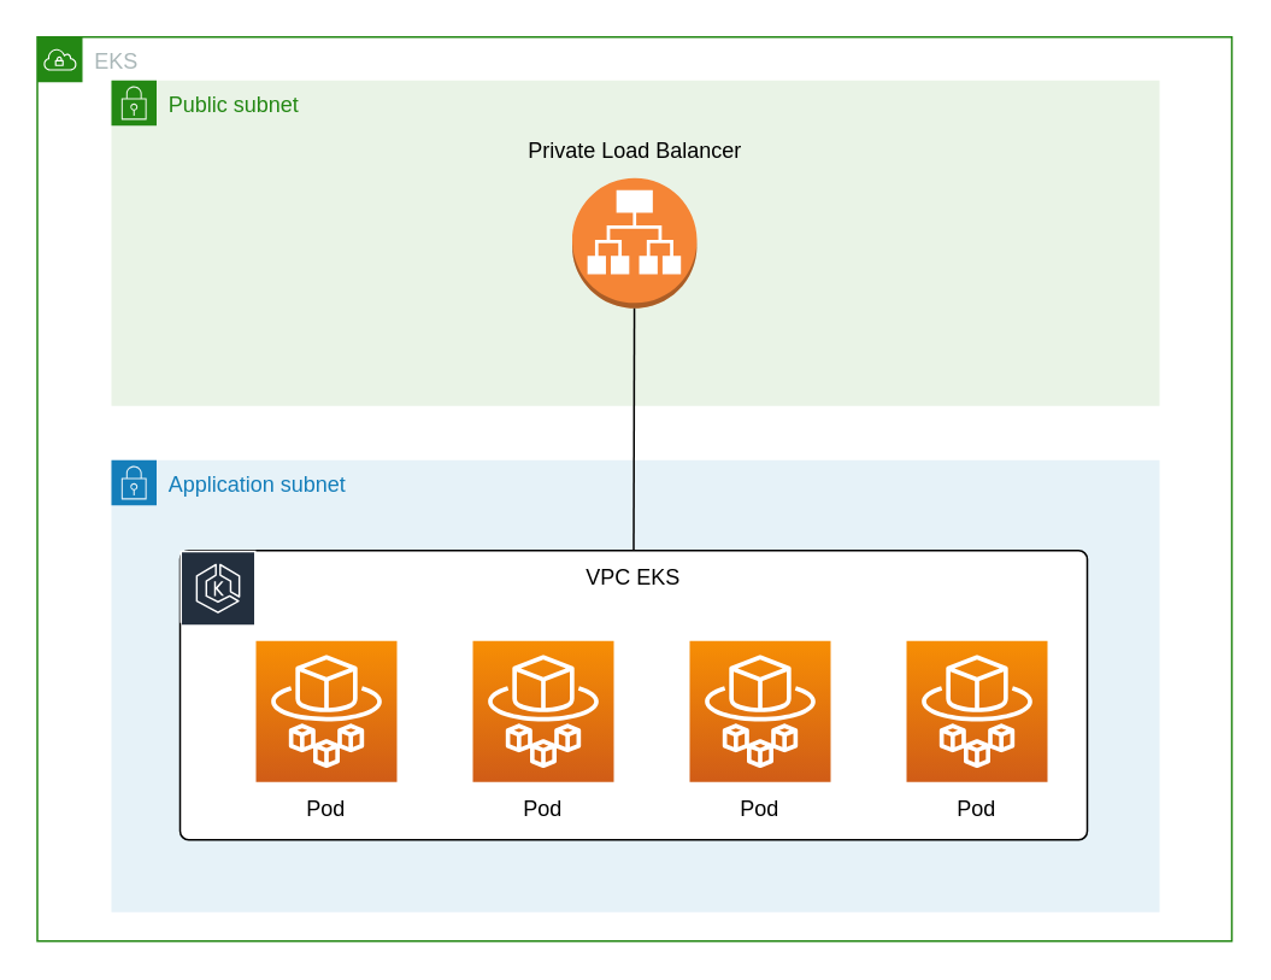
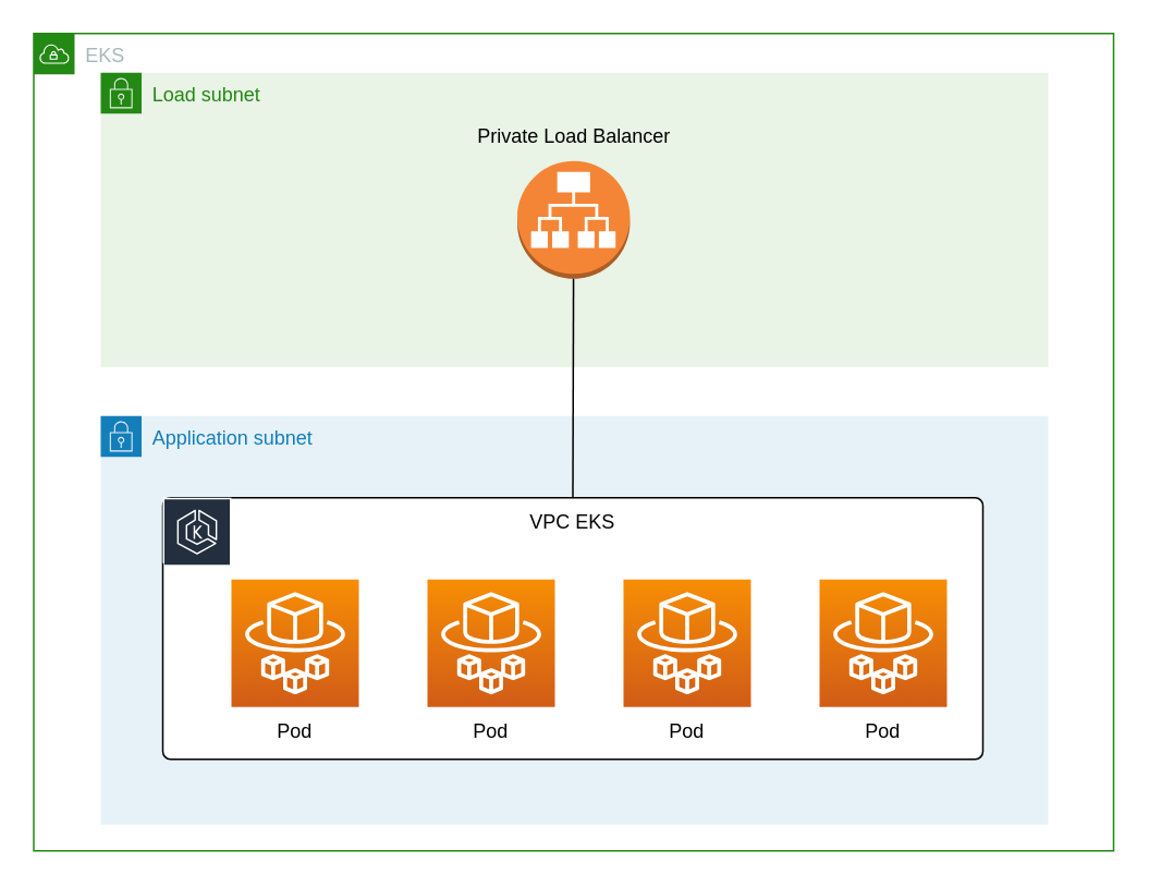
- <mxCell id="3" value="Public subnet" style="points=[[0,0],[0.25,0],[0.5,0],[0.75,0],[1,0],[1,0.25],[1,0.5],[1,0.75],[1,1],[0.75,1],[0.5,1],[0.25,1],[0,1],[0,0.75],[0,0.5],[0,0.25]];outlineConnect=0;gradientColor=none;html=1;whiteSpace=wrap;fontSize=12;fontStyle=0;container=1;pointerEvents=0;collapsible=0;recursiveResize=0;shape=mxgraph.aws4.group;grIcon=mxgraph.aws4.group_security_group;grStroke=0;strokeColor=#248814;fillColor=#E9F3E6;verticalAlign=top;align=left;spacingLeft=30;fontColor=#248814;dashed=0;" vertex="1" parent="2"><mxGeometry x="41" y="24" width="580" height="180" as="geometry" /></mxCell>
+ <mxCell id="3" value="Load subnet" style="points=[[0,0],[0.25,0],[0.5,0],[0.75,0],[1,0],[1,0.25],[1,0.5],[1,0.75],[1,1],[0.75,1],[0.5,1],[0.25,1],[0,1],[0,0.75],[0,0.5],[0,0.25]];outlineConnect=0;gradientColor=none;html=1;whiteSpace=wrap;fontSize=12;fontStyle=0;container=1;pointerEvents=0;collapsible=0;recursiveResize=0;shape=mxgraph.aws4.group;grIcon=mxgraph.aws4.group_security_group;grStroke=0;strokeColor=#248814;fillColor=#E9F3E6;verticalAlign=top;align=left;spacingLeft=30;fontColor=#248814;dashed=0;" vertex="1" parent="2"><mxGeometry x="41" y="24" width="580" height="180" as="geometry" /></mxCell>
